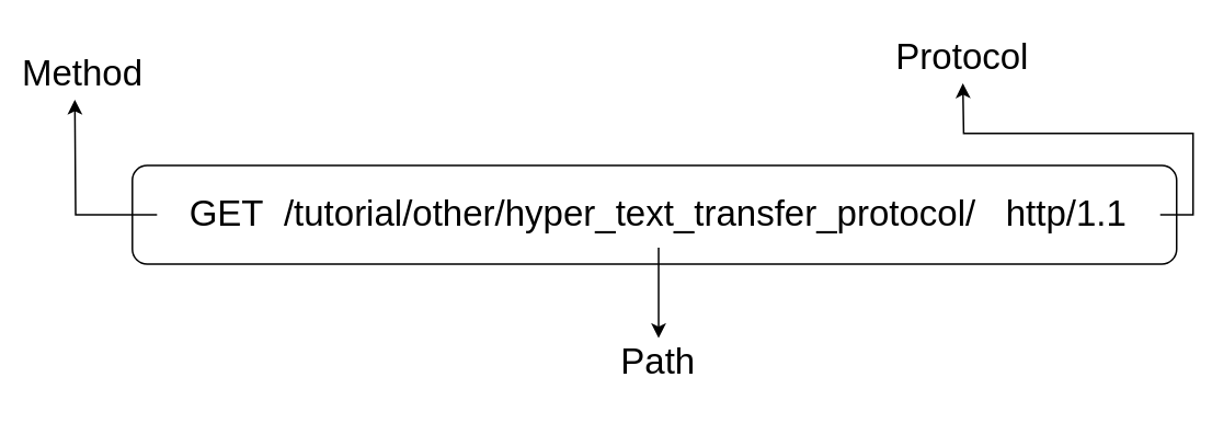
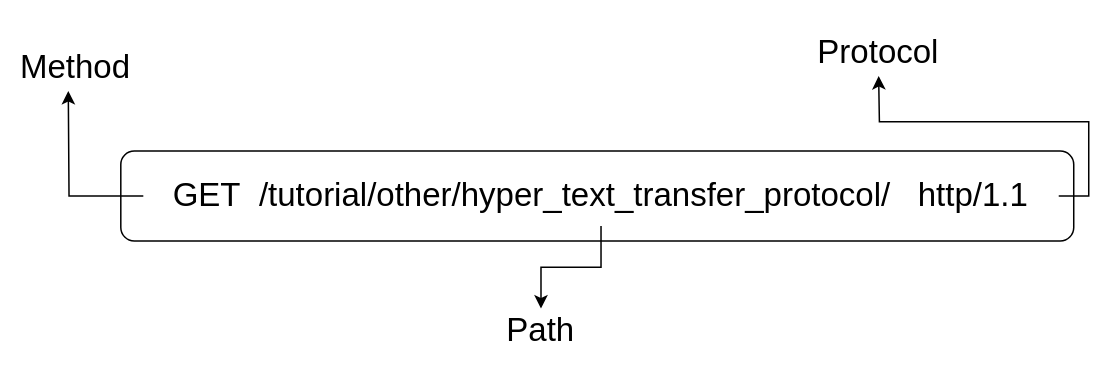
- <mxCell id="8" value="Path" style="text;html=1;strokeColor=none;fillColor=none;align=center;verticalAlign=middle;whiteSpace=wrap;rounded=0;fontSize=22;" vertex="1" parent="1"><mxGeometry x="370" y="205" width="60" height="30" as="geometry" /></mxCell>
+ <mxCell id="8" value="Path" style="text;html=1;strokeColor=none;fillColor=none;align=center;verticalAlign=middle;whiteSpace=wrap;rounded=0;fontSize=22;" vertex="1" parent="1"><mxGeometry x="330" y="205" width="60" height="30" as="geometry" /></mxCell>
